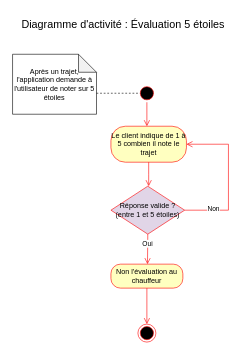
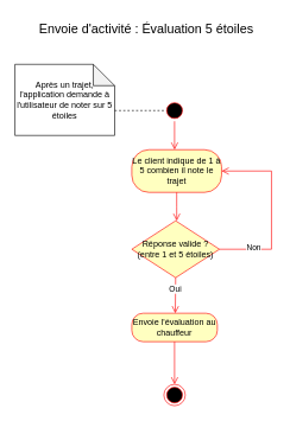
- <mxCell id="15" value="&lt;font style=&quot;font-size: 18px;&quot;&gt;Diagramme d'activité : Évaluation 5 étoiles&lt;br&gt;&lt;/font&gt;" style="text;html=1;align=center;verticalAlign=middle;resizable=0;points=[];autosize=1;strokeColor=none;fillColor=none;" vertex="1" parent="1"><mxGeometry x="24" y="20" width="360" height="40" as="geometry" /></mxCell>
+ <mxCell id="15" value="&lt;font style=&quot;font-size: 18px;&quot;&gt;Envoie d'activité : Évaluation 5 étoiles&lt;br&gt;&lt;/font&gt;" style="text;html=1;align=center;verticalAlign=middle;resizable=0;points=[];autosize=1;strokeColor=none;fillColor=none;" vertex="1" parent="1"><mxGeometry x="24" y="20" width="360" height="40" as="geometry" /></mxCell>
- <mxCell id="9" value="Réponse valide ? (entre 1 et 5 étoiles)" style="rhombus;whiteSpace=wrap;html=1;fillColor=#e1d5e7;strokeColor=#ff0000;" parent="1" vertex="1"><mxGeometry x="184" y="310" width="123" height="80" as="geometry" /></mxCell>
+ <mxCell id="9" value="Réponse valide ? (entre 1 et 5 étoiles)" style="rhombus;whiteSpace=wrap;html=1;fillColor=#ffffc0;strokeColor=#ff0000;" parent="1" vertex="1"><mxGeometry x="184" y="310" width="123" height="80" as="geometry" /></mxCell>
- <mxCell id="12" value="Non l'évaluation au chauffeur" style="rounded=1;whiteSpace=wrap;html=1;arcSize=40;fontColor=#000000;fillColor=#ffffc0;strokeColor=#ff0000;" parent="1" vertex="1"><mxGeometry x="184" y="440" width="120" height="40" as="geometry" /></mxCell>
+ <mxCell id="12" value="Envoie l'évaluation au chauffeur" style="rounded=1;whiteSpace=wrap;html=1;arcSize=40;fontColor=#000000;fillColor=#ffffc0;strokeColor=#ff0000;" parent="1" vertex="1"><mxGeometry x="184" y="440" width="120" height="40" as="geometry" /></mxCell>
